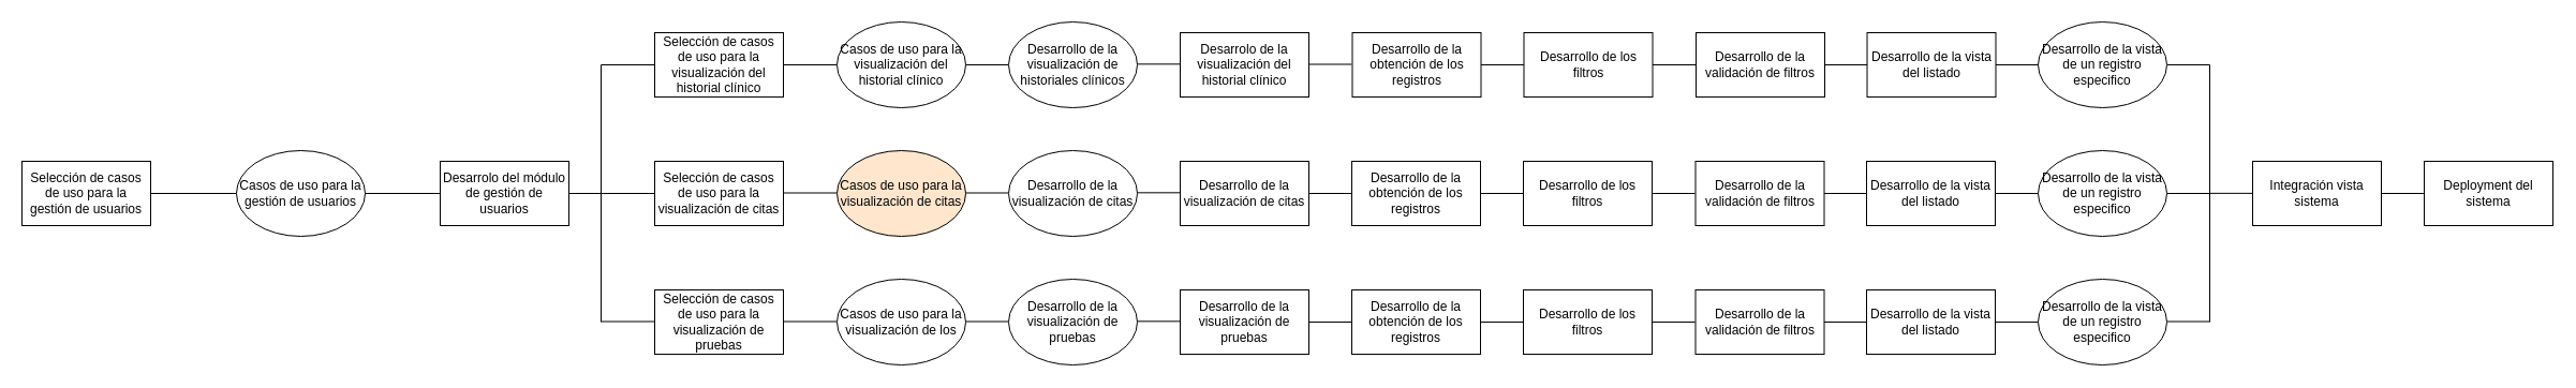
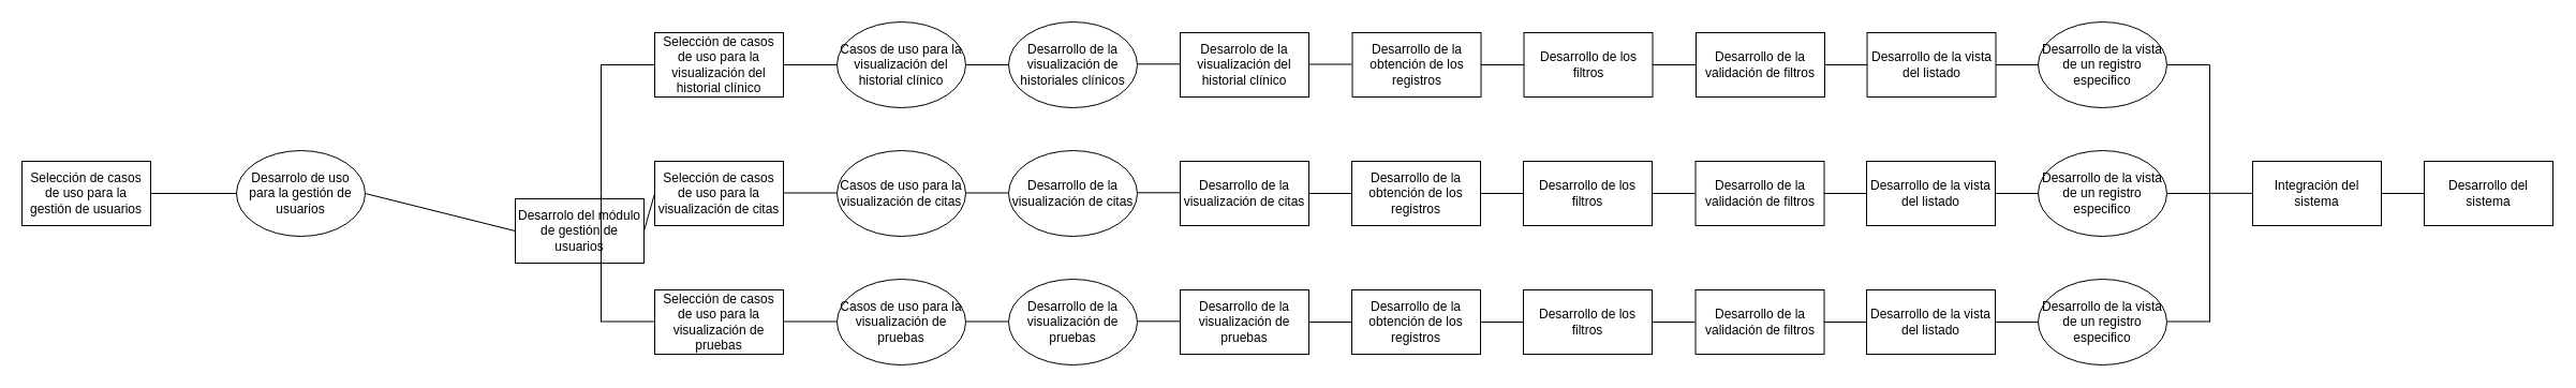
- <mxCell id="4" value="Casos de uso para la gestión de usuarios" style="ellipse;whiteSpace=wrap;html=1;" vertex="1" parent="1"><mxGeometry x="220" y="140" width="120" height="80" as="geometry" /></mxCell>
+ <mxCell id="4" value="Desarrolo de uso para la gestión de usuarios" style="ellipse;whiteSpace=wrap;html=1;" vertex="1" parent="1"><mxGeometry x="220" y="140" width="120" height="80" as="geometry" /></mxCell>
- <mxCell id="5" value="Desarrolo del módulo de gestión de usuarios" style="rounded=0;whiteSpace=wrap;html=1;" vertex="1" parent="1"><mxGeometry x="410" y="150" width="120" height="60" as="geometry" /></mxCell>
+ <mxCell id="5" value="Desarrolo del módulo de gestión de usuarios" style="rounded=0;whiteSpace=wrap;html=1;" vertex="1" parent="1"><mxGeometry x="480" y="185" width="120" height="60" as="geometry" /></mxCell>
- <mxCell id="19" value="Casos de uso para la visualización de citas" style="ellipse;whiteSpace=wrap;html=1;fillColor=#ffe6cc;" vertex="1" parent="1"><mxGeometry x="780" y="140" width="120" height="80" as="geometry" /></mxCell>
+ <mxCell id="19" value="Casos de uso para la visualización de citas" style="ellipse;whiteSpace=wrap;html=1;" vertex="1" parent="1"><mxGeometry x="780" y="140" width="120" height="80" as="geometry" /></mxCell>
- <mxCell id="59" value="Integración vista sistema" style="rounded=0;whiteSpace=wrap;html=1;" vertex="1" parent="1"><mxGeometry x="2100" y="150" width="120" height="60" as="geometry" /></mxCell>
+ <mxCell id="59" value="Integración del sistema" style="rounded=0;whiteSpace=wrap;html=1;" vertex="1" parent="1"><mxGeometry x="2100" y="150" width="120" height="60" as="geometry" /></mxCell>
- <mxCell id="61" value="Deployment del sistema" style="rounded=0;whiteSpace=wrap;html=1;" vertex="1" parent="1"><mxGeometry x="2260" y="150" width="120" height="60" as="geometry" /></mxCell>
+ <mxCell id="61" value="Desarrollo del sistema" style="rounded=0;whiteSpace=wrap;html=1;" vertex="1" parent="1"><mxGeometry x="2260" y="150" width="120" height="60" as="geometry" /></mxCell>
- <mxCell id="20" value="Casos de uso para la visualización de los" style="ellipse;whiteSpace=wrap;html=1;" vertex="1" parent="1"><mxGeometry x="780" y="260" width="120" height="80" as="geometry" /></mxCell>
+ <mxCell id="20" value="Casos de uso para la visualización de pruebas" style="ellipse;whiteSpace=wrap;html=1;" vertex="1" parent="1"><mxGeometry x="780" y="260" width="120" height="80" as="geometry" /></mxCell>
